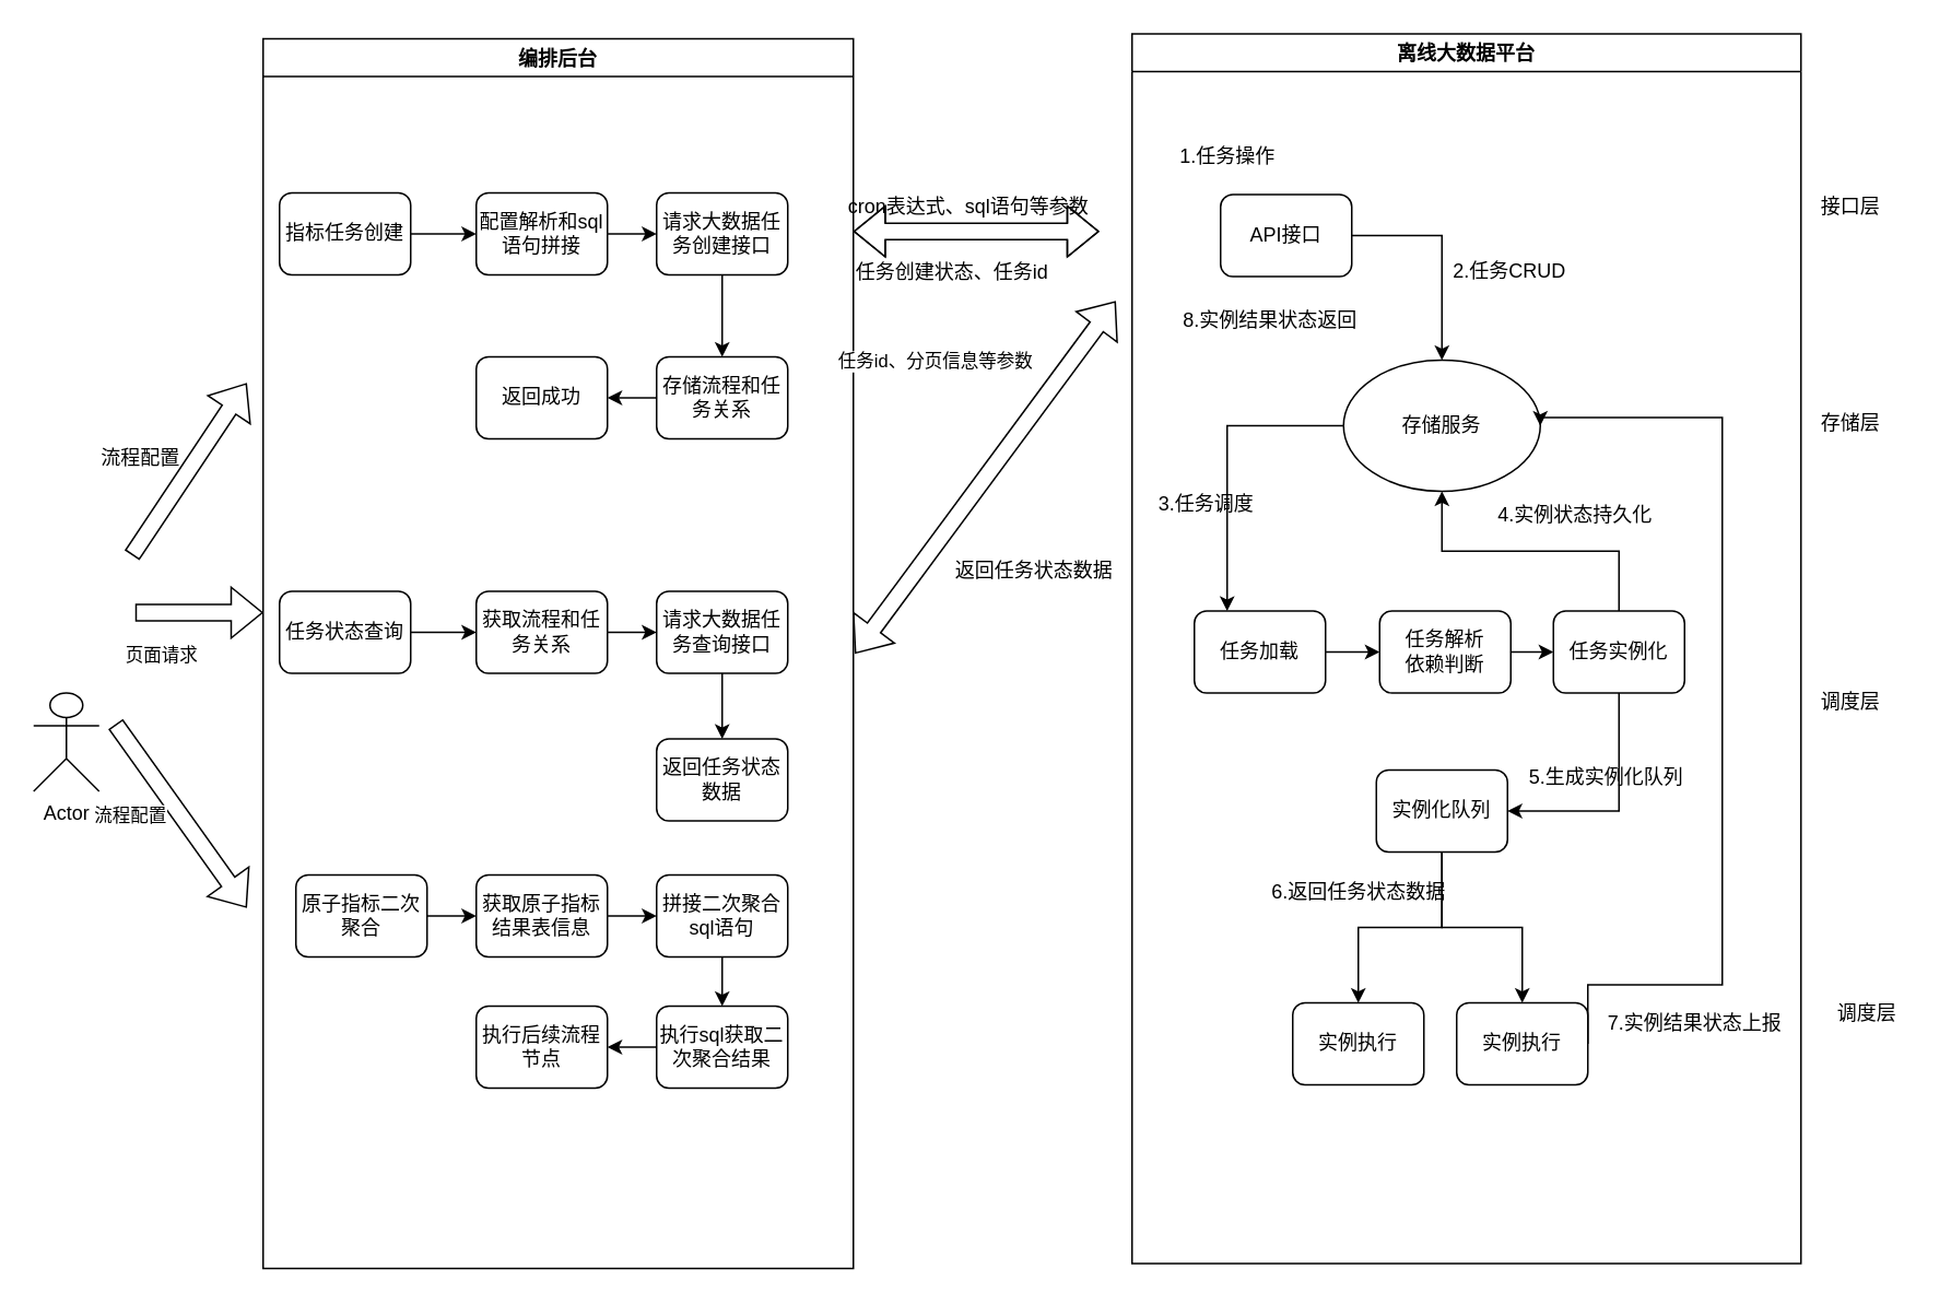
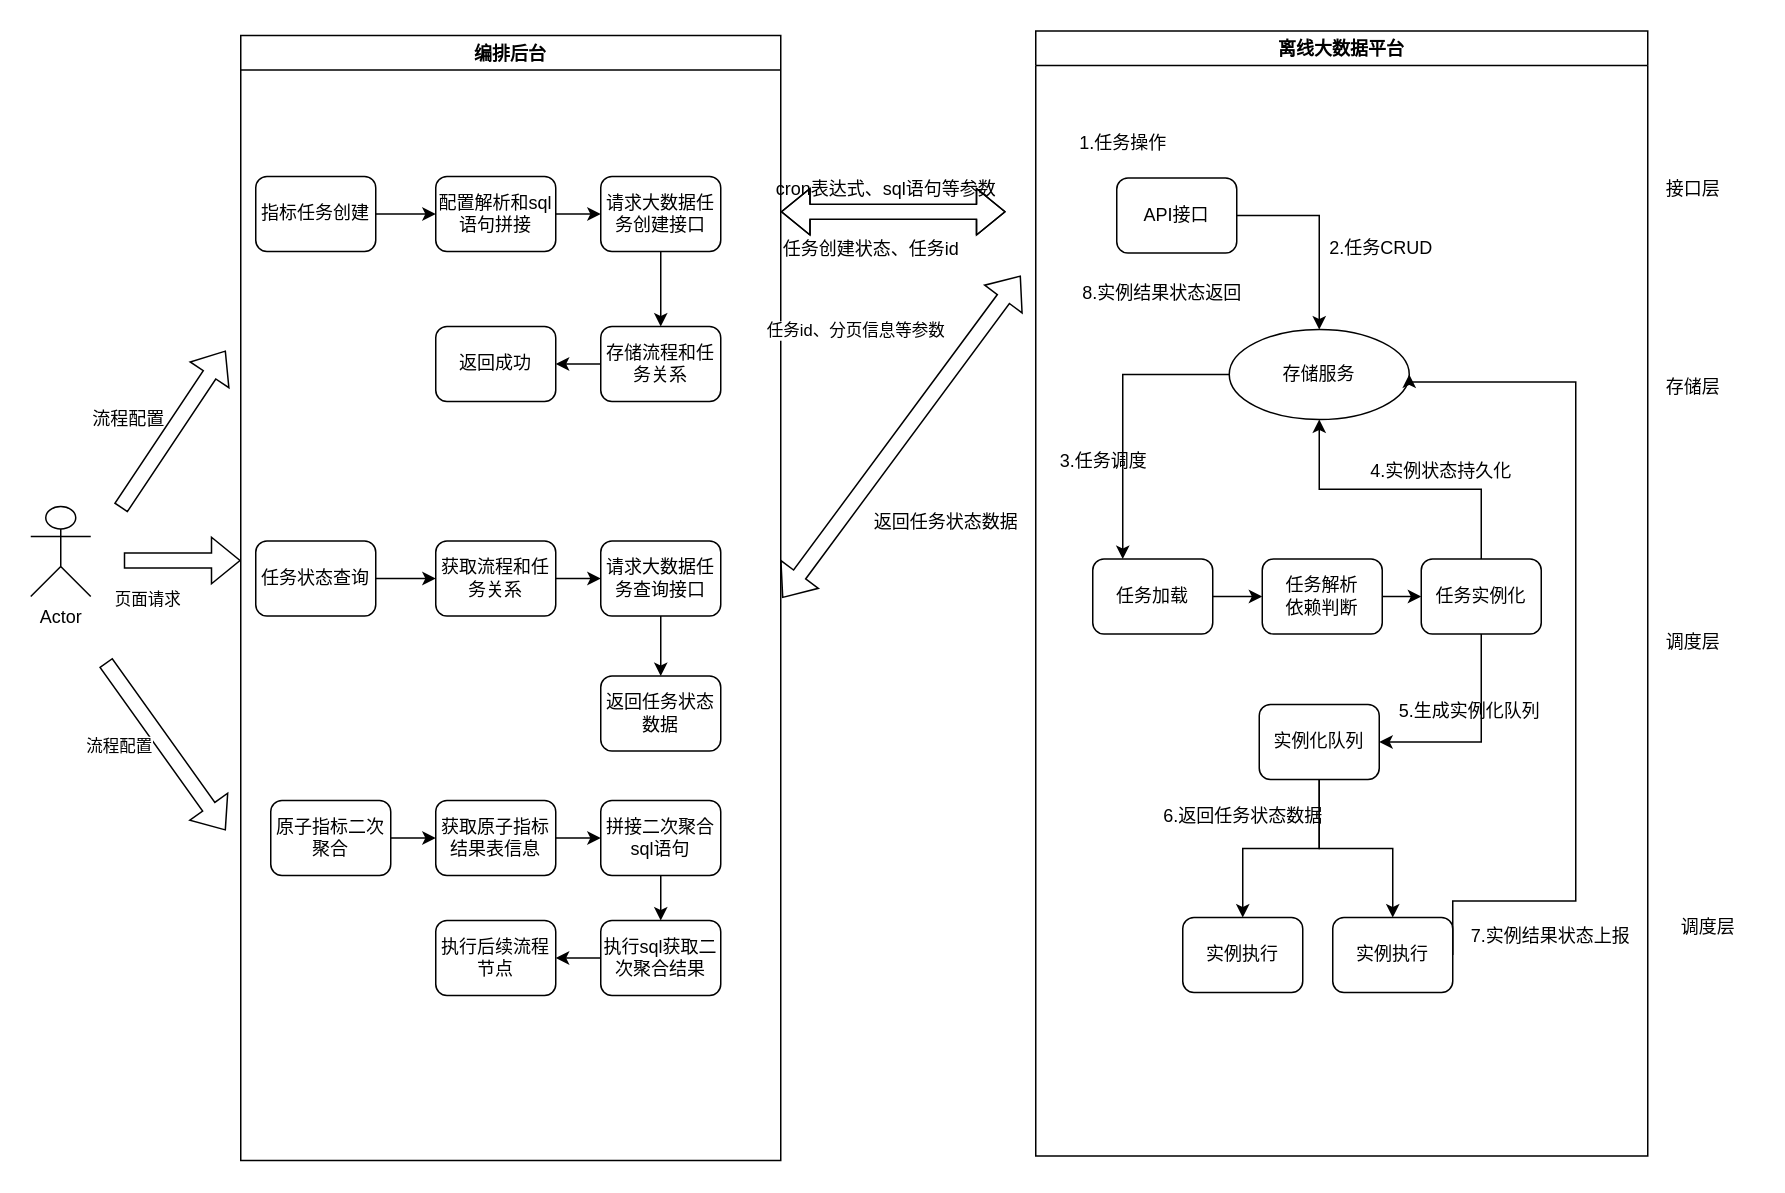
- <mxCell id="36" value="存储服务" style="ellipse;whiteSpace=wrap;html=1;" parent="31" vertex="1"><mxGeometry x="129" y="199" width="120" height="80" as="geometry" /></mxCell>
+ <mxCell id="36" value="存储服务" style="ellipse;whiteSpace=wrap;html=1;" parent="31" vertex="1"><mxGeometry x="129" y="199" width="120" height="60" as="geometry" /></mxCell>
- <mxCell id="2" value="Actor" style="shape=umlActor;verticalLabelPosition=bottom;verticalAlign=top;html=1;outlineConnect=0;" parent="1" vertex="1"><mxGeometry x="20" y="422" width="40" height="60" as="geometry" /></mxCell>
+ <mxCell id="2" value="Actor" style="shape=umlActor;verticalLabelPosition=bottom;verticalAlign=top;html=1;outlineConnect=0;" parent="1" vertex="1"><mxGeometry x="20" y="337" width="40" height="60" as="geometry" /></mxCell>
